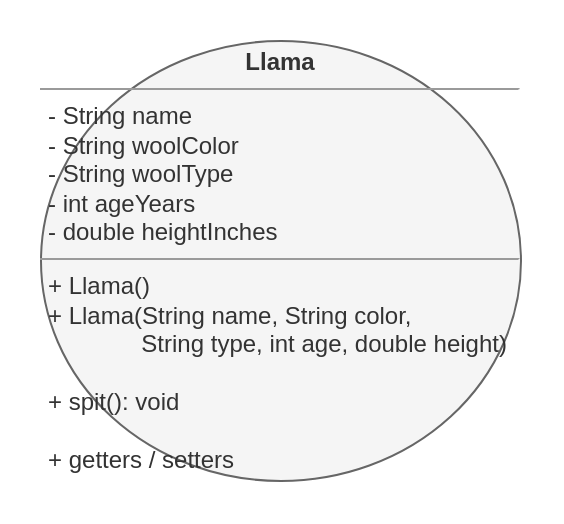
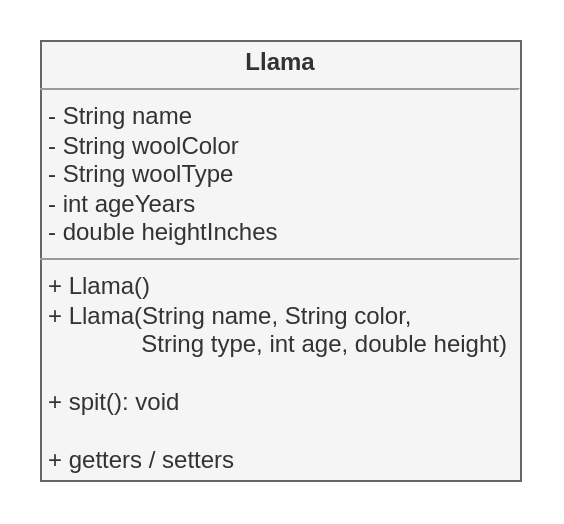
- <mxCell id="2" value="&lt;p style=&quot;margin: 0px ; margin-top: 4px ; text-align: center&quot;&gt;&lt;b&gt;Llama&lt;/b&gt;&lt;/p&gt;&lt;hr size=&quot;1&quot;&gt;&lt;p style=&quot;margin: 0px ; margin-left: 4px&quot;&gt;- String name&lt;br&gt;&lt;/p&gt;&lt;p style=&quot;margin: 0px ; margin-left: 4px&quot;&gt;- String woolColor&lt;br&gt;&lt;/p&gt;&lt;p style=&quot;margin: 0px ; margin-left: 4px&quot;&gt;- String woolType&lt;br&gt;&lt;/p&gt;&lt;p style=&quot;margin: 0px ; margin-left: 4px&quot;&gt;- int ageYears&lt;/p&gt;&lt;p style=&quot;margin: 0px ; margin-left: 4px&quot;&gt;- double heightInches&lt;/p&gt;&lt;hr size=&quot;1&quot;&gt;&lt;p style=&quot;margin: 0px ; margin-left: 4px&quot;&gt;+ Llama()&lt;/p&gt;&lt;p style=&quot;margin: 0px ; margin-left: 4px&quot;&gt;+ Llama(String name, String color,&lt;/p&gt;&lt;p style=&quot;margin: 0px ; margin-left: 4px&quot;&gt;&amp;nbsp; &amp;nbsp; &amp;nbsp; &amp;nbsp; &amp;nbsp; &amp;nbsp; &amp;nbsp; String type, int age, double height)&lt;/p&gt;&lt;p style=&quot;margin: 0px ; margin-left: 4px&quot;&gt;&lt;br&gt;+ spit(): void&lt;/p&gt;&lt;p style=&quot;margin: 0px ; margin-left: 4px&quot;&gt;&lt;br&gt;&lt;/p&gt;&lt;p style=&quot;margin: 0px ; margin-left: 4px&quot;&gt;+ getters / setters&lt;/p&gt;" style="ellipse;verticalAlign=top;align=left;overflow=fill;fontSize=12;fontFamily=Helvetica;html=1;shadow=0;comic=0;labelBackgroundColor=none;strokeWidth=1;fillColor=#f5f5f5;strokeColor=#666666;fontColor=#333333;" parent="1" vertex="1"><mxGeometry x="20" y="20" width="240" height="220" as="geometry" /></mxCell>
+ <mxCell id="2" value="&lt;p style=&quot;margin: 0px ; margin-top: 4px ; text-align: center&quot;&gt;&lt;b&gt;Llama&lt;/b&gt;&lt;/p&gt;&lt;hr size=&quot;1&quot;&gt;&lt;p style=&quot;margin: 0px ; margin-left: 4px&quot;&gt;- String name&lt;br&gt;&lt;/p&gt;&lt;p style=&quot;margin: 0px ; margin-left: 4px&quot;&gt;- String woolColor&lt;br&gt;&lt;/p&gt;&lt;p style=&quot;margin: 0px ; margin-left: 4px&quot;&gt;- String woolType&lt;br&gt;&lt;/p&gt;&lt;p style=&quot;margin: 0px ; margin-left: 4px&quot;&gt;- int ageYears&lt;/p&gt;&lt;p style=&quot;margin: 0px ; margin-left: 4px&quot;&gt;- double heightInches&lt;/p&gt;&lt;hr size=&quot;1&quot;&gt;&lt;p style=&quot;margin: 0px ; margin-left: 4px&quot;&gt;+ Llama()&lt;/p&gt;&lt;p style=&quot;margin: 0px ; margin-left: 4px&quot;&gt;+ Llama(String name, String color,&lt;/p&gt;&lt;p style=&quot;margin: 0px ; margin-left: 4px&quot;&gt;&amp;nbsp; &amp;nbsp; &amp;nbsp; &amp;nbsp; &amp;nbsp; &amp;nbsp; &amp;nbsp; String type, int age, double height)&lt;/p&gt;&lt;p style=&quot;margin: 0px ; margin-left: 4px&quot;&gt;&lt;br&gt;+ spit(): void&lt;/p&gt;&lt;p style=&quot;margin: 0px ; margin-left: 4px&quot;&gt;&lt;br&gt;&lt;/p&gt;&lt;p style=&quot;margin: 0px ; margin-left: 4px&quot;&gt;+ getters / setters&lt;/p&gt;" style="verticalAlign=top;align=left;overflow=fill;fontSize=12;fontFamily=Helvetica;html=1;rounded=0;shadow=0;comic=0;labelBackgroundColor=none;strokeWidth=1;fillColor=#f5f5f5;strokeColor=#666666;fontColor=#333333;" parent="1" vertex="1"><mxGeometry x="20" y="20" width="240" height="220" as="geometry" /></mxCell>
